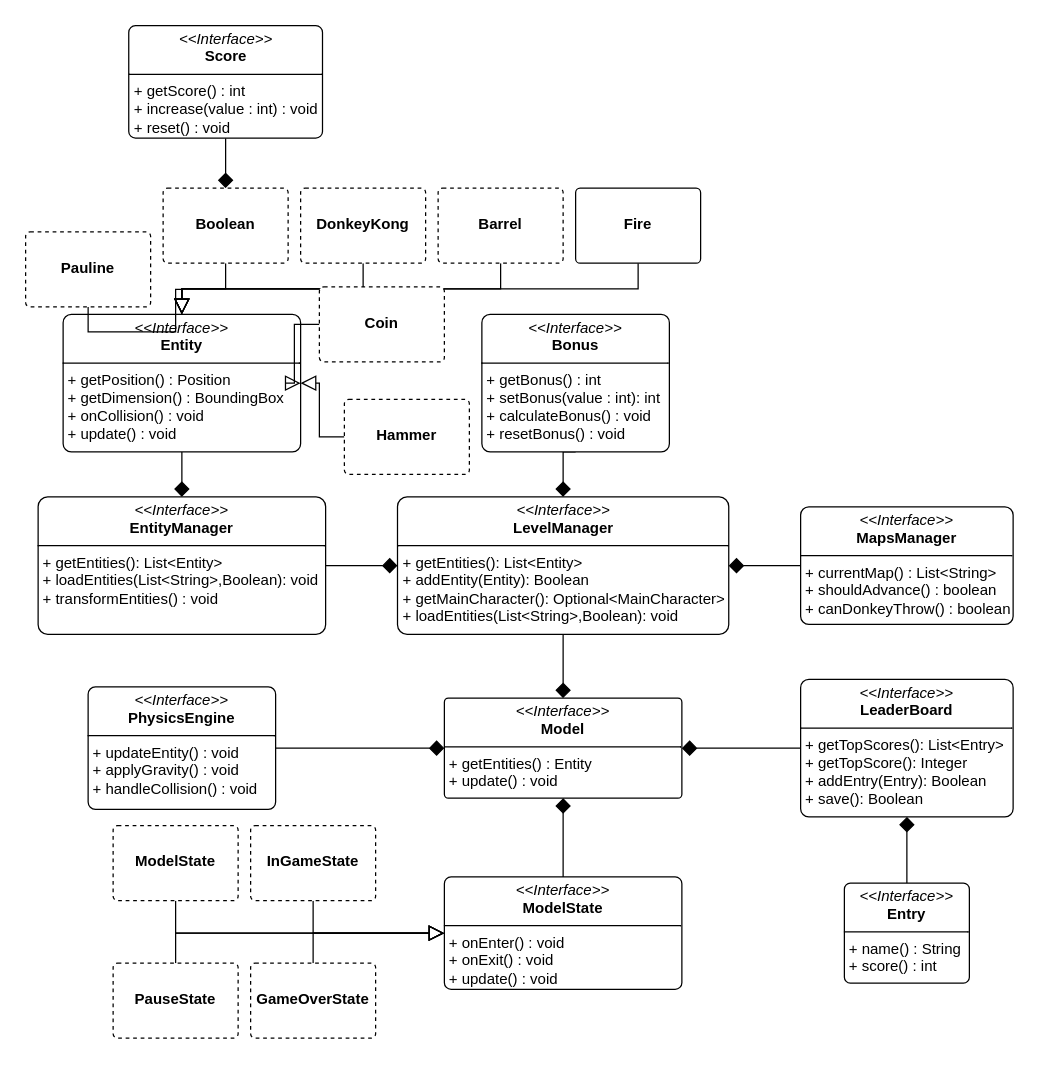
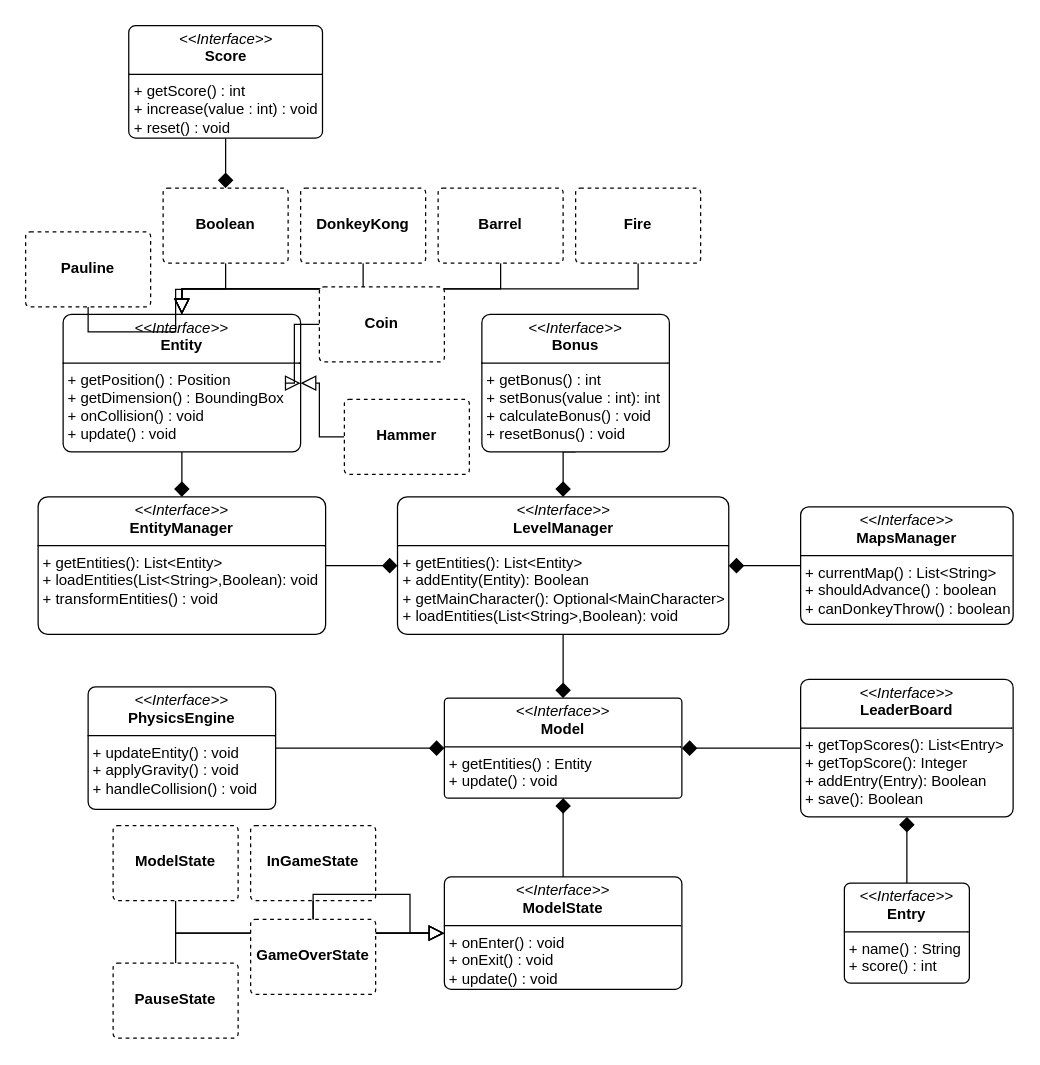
- <mxCell id="38" value="&lt;p style=&quot;margin: 4px 0px 0px;&quot;&gt;&lt;b&gt;&lt;br&gt;&lt;/b&gt;&lt;/p&gt;&lt;p style=&quot;margin: 4px 0px 0px;&quot;&gt;&lt;b&gt;Fire&lt;/b&gt;&lt;/p&gt;" style="verticalAlign=middle;align=center;overflow=fill;html=1;whiteSpace=wrap;rounded=1;arcSize=6;labelBorderColor=none;dashed=0;" vertex="1" parent="1"><mxGeometry x="460" y="150" width="100" height="60" as="geometry" /></mxCell>
+ <mxCell id="38" value="&lt;p style=&quot;margin: 4px 0px 0px;&quot;&gt;&lt;b&gt;&lt;br&gt;&lt;/b&gt;&lt;/p&gt;&lt;p style=&quot;margin: 4px 0px 0px;&quot;&gt;&lt;b&gt;Fire&lt;/b&gt;&lt;/p&gt;" style="verticalAlign=middle;align=center;overflow=fill;html=1;whiteSpace=wrap;rounded=1;arcSize=6;labelBorderColor=none;dashed=1;" vertex="1" parent="1"><mxGeometry x="460" y="150" width="100" height="60" as="geometry" /></mxCell>
- <mxCell id="28" value="&lt;p style=&quot;margin: 4px 0px 0px;&quot;&gt;&lt;b&gt;&lt;br&gt;&lt;/b&gt;&lt;/p&gt;&lt;p style=&quot;margin: 4px 0px 0px;&quot;&gt;&lt;b&gt;GameOverState&lt;/b&gt;&lt;/p&gt;" style="verticalAlign=middle;align=center;overflow=fill;html=1;whiteSpace=wrap;rounded=1;arcSize=6;labelBorderColor=none;dashed=1;" vertex="1" parent="1"><mxGeometry x="200" y="770" width="100" height="60" as="geometry" /></mxCell>
+ <mxCell id="28" value="&lt;p style=&quot;margin: 4px 0px 0px;&quot;&gt;&lt;b&gt;&lt;br&gt;&lt;/b&gt;&lt;/p&gt;&lt;p style=&quot;margin: 4px 0px 0px;&quot;&gt;&lt;b&gt;GameOverState&lt;/b&gt;&lt;/p&gt;" style="verticalAlign=middle;align=center;overflow=fill;html=1;whiteSpace=wrap;rounded=1;arcSize=6;labelBorderColor=none;dashed=1;" vertex="1" parent="1"><mxGeometry x="200" y="735" width="100" height="60" as="geometry" /></mxCell>
